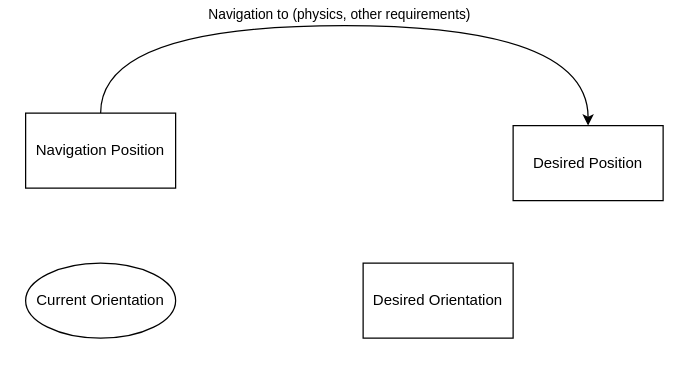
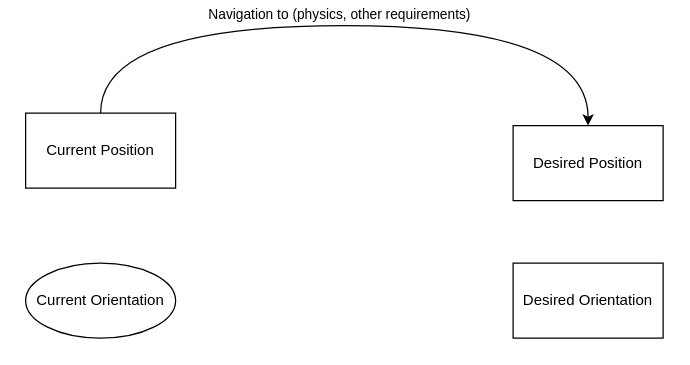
- <mxCell id="4" value="Navigation Position" style="rounded=0;whiteSpace=wrap;html=1;" vertex="1" parent="1"><mxGeometry x="20" y="90" width="120" height="60" as="geometry" /></mxCell>
+ <mxCell id="4" value="Current Position" style="rounded=0;whiteSpace=wrap;html=1;" vertex="1" parent="1"><mxGeometry x="20" y="90" width="120" height="60" as="geometry" /></mxCell>
- <mxCell id="7" value="Desired Orientation" style="rounded=0;whiteSpace=wrap;html=1;" vertex="1" parent="1"><mxGeometry x="290" y="210" width="120" height="60" as="geometry" /></mxCell>
+ <mxCell id="7" value="Desired Orientation" style="rounded=0;whiteSpace=wrap;html=1;" vertex="1" parent="1"><mxGeometry x="410" y="210" width="120" height="60" as="geometry" /></mxCell>
